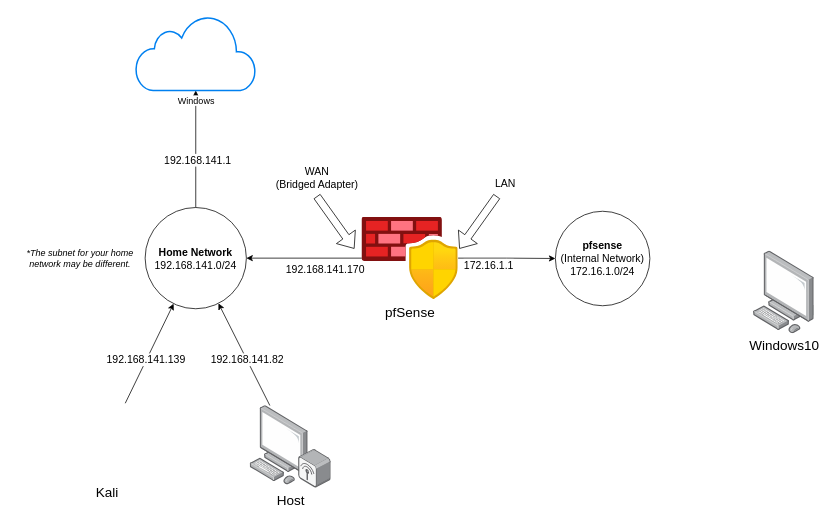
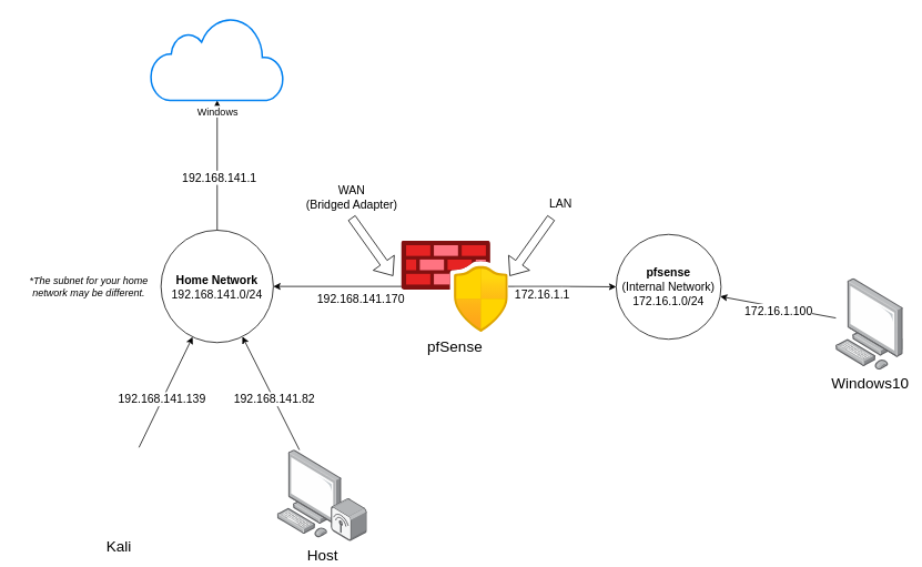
+ <mxCell id="10" value="" style="edgeStyle=none;rounded=0;orthogonalLoop=1;jettySize=auto;html=1;" parent="1" source="12" target="13" edge="1"><mxGeometry relative="1" as="geometry" /></mxCell>
+ <mxCell id="11" value="&lt;font style=&quot;font-size: 14px&quot;&gt;172.16.1.100&lt;/font&gt;" style="edgeLabel;html=1;align=center;verticalAlign=middle;resizable=0;points=[];" parent="10" vertex="1" connectable="0"><mxGeometry x="0.392" relative="1" as="geometry"><mxPoint x="27" y="9" as="offset" /></mxGeometry></mxCell>
